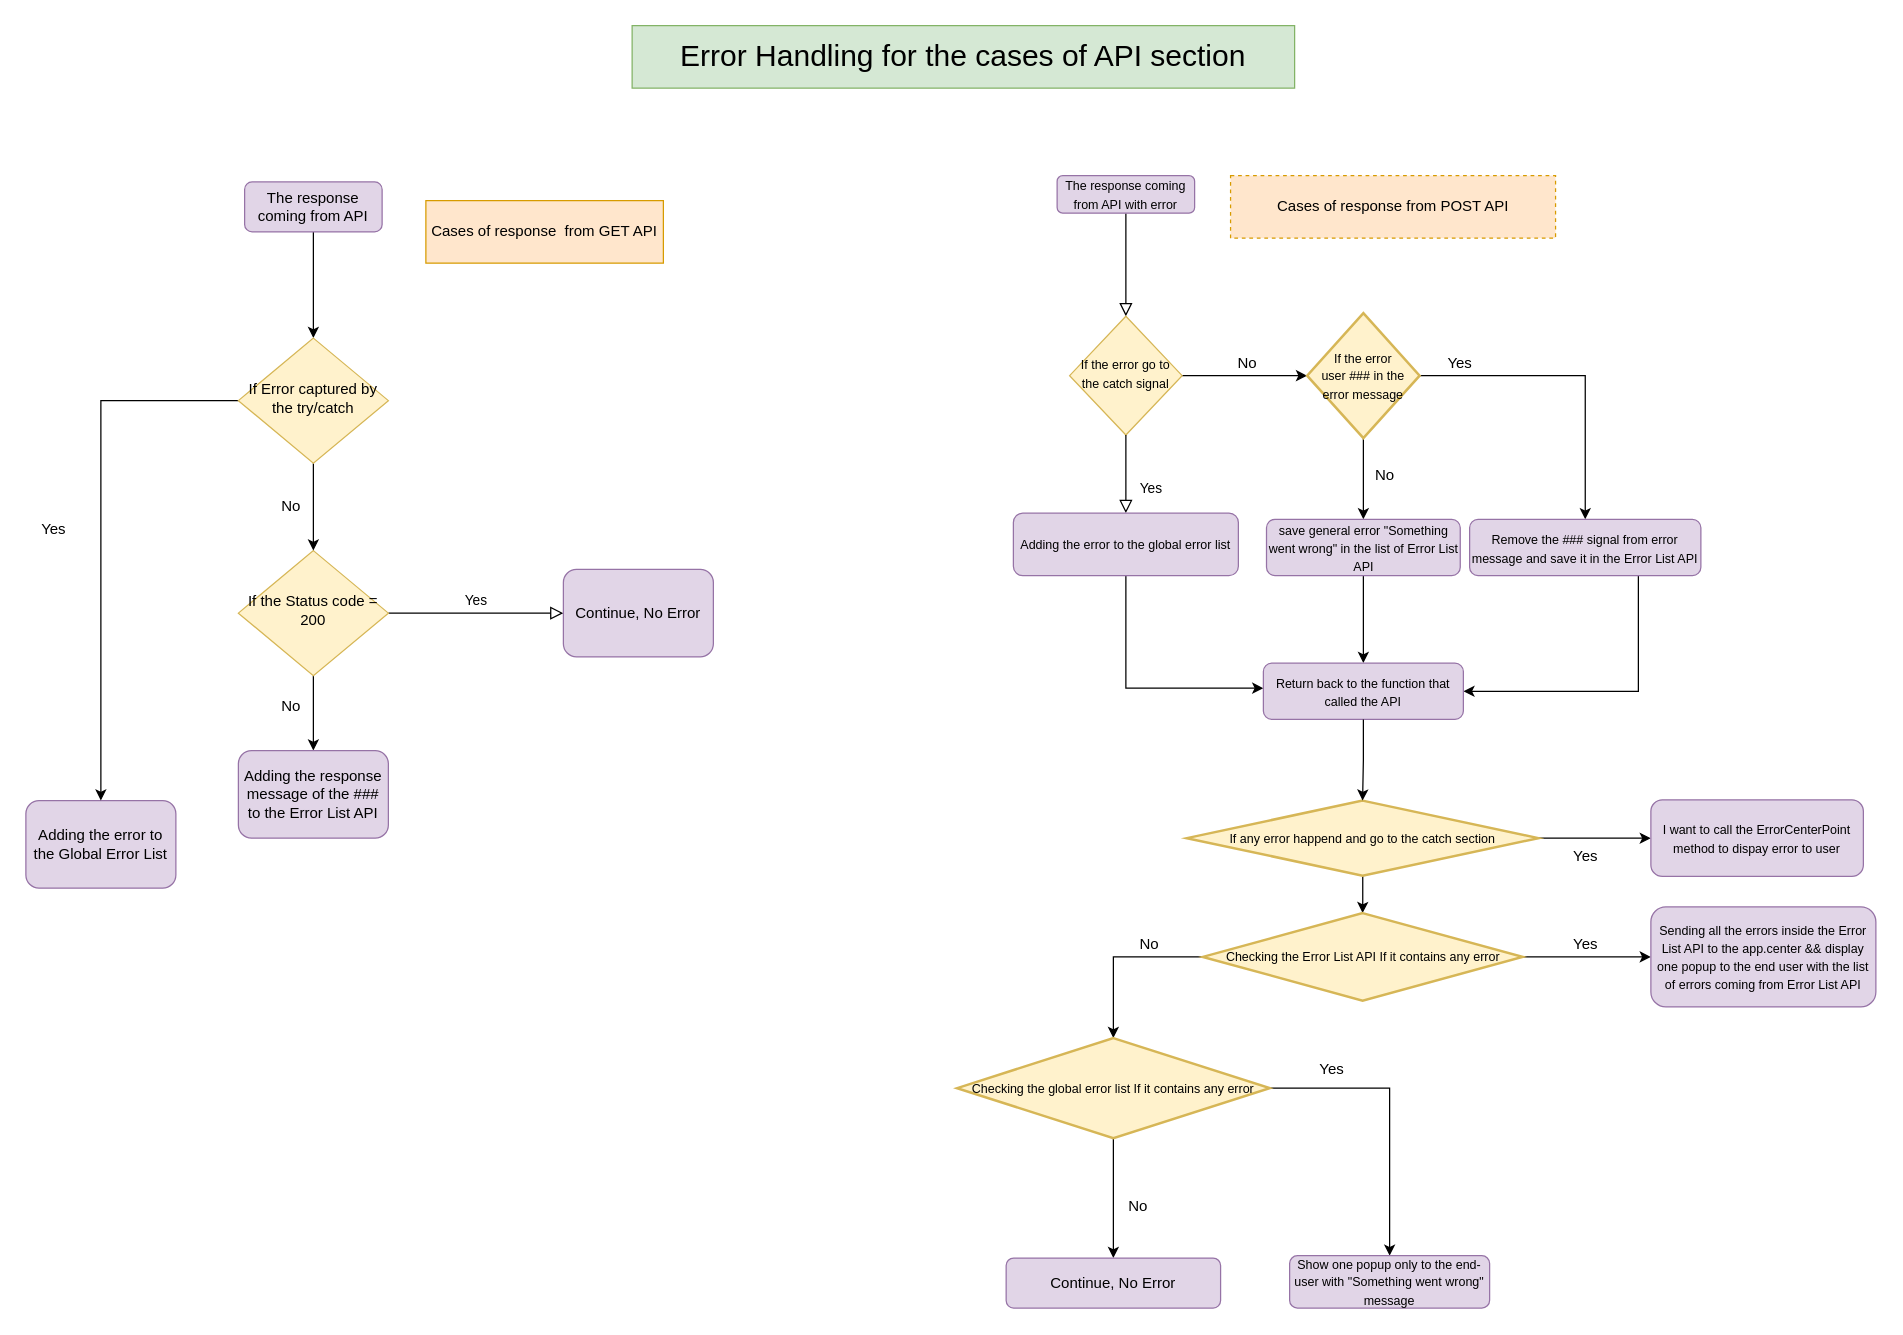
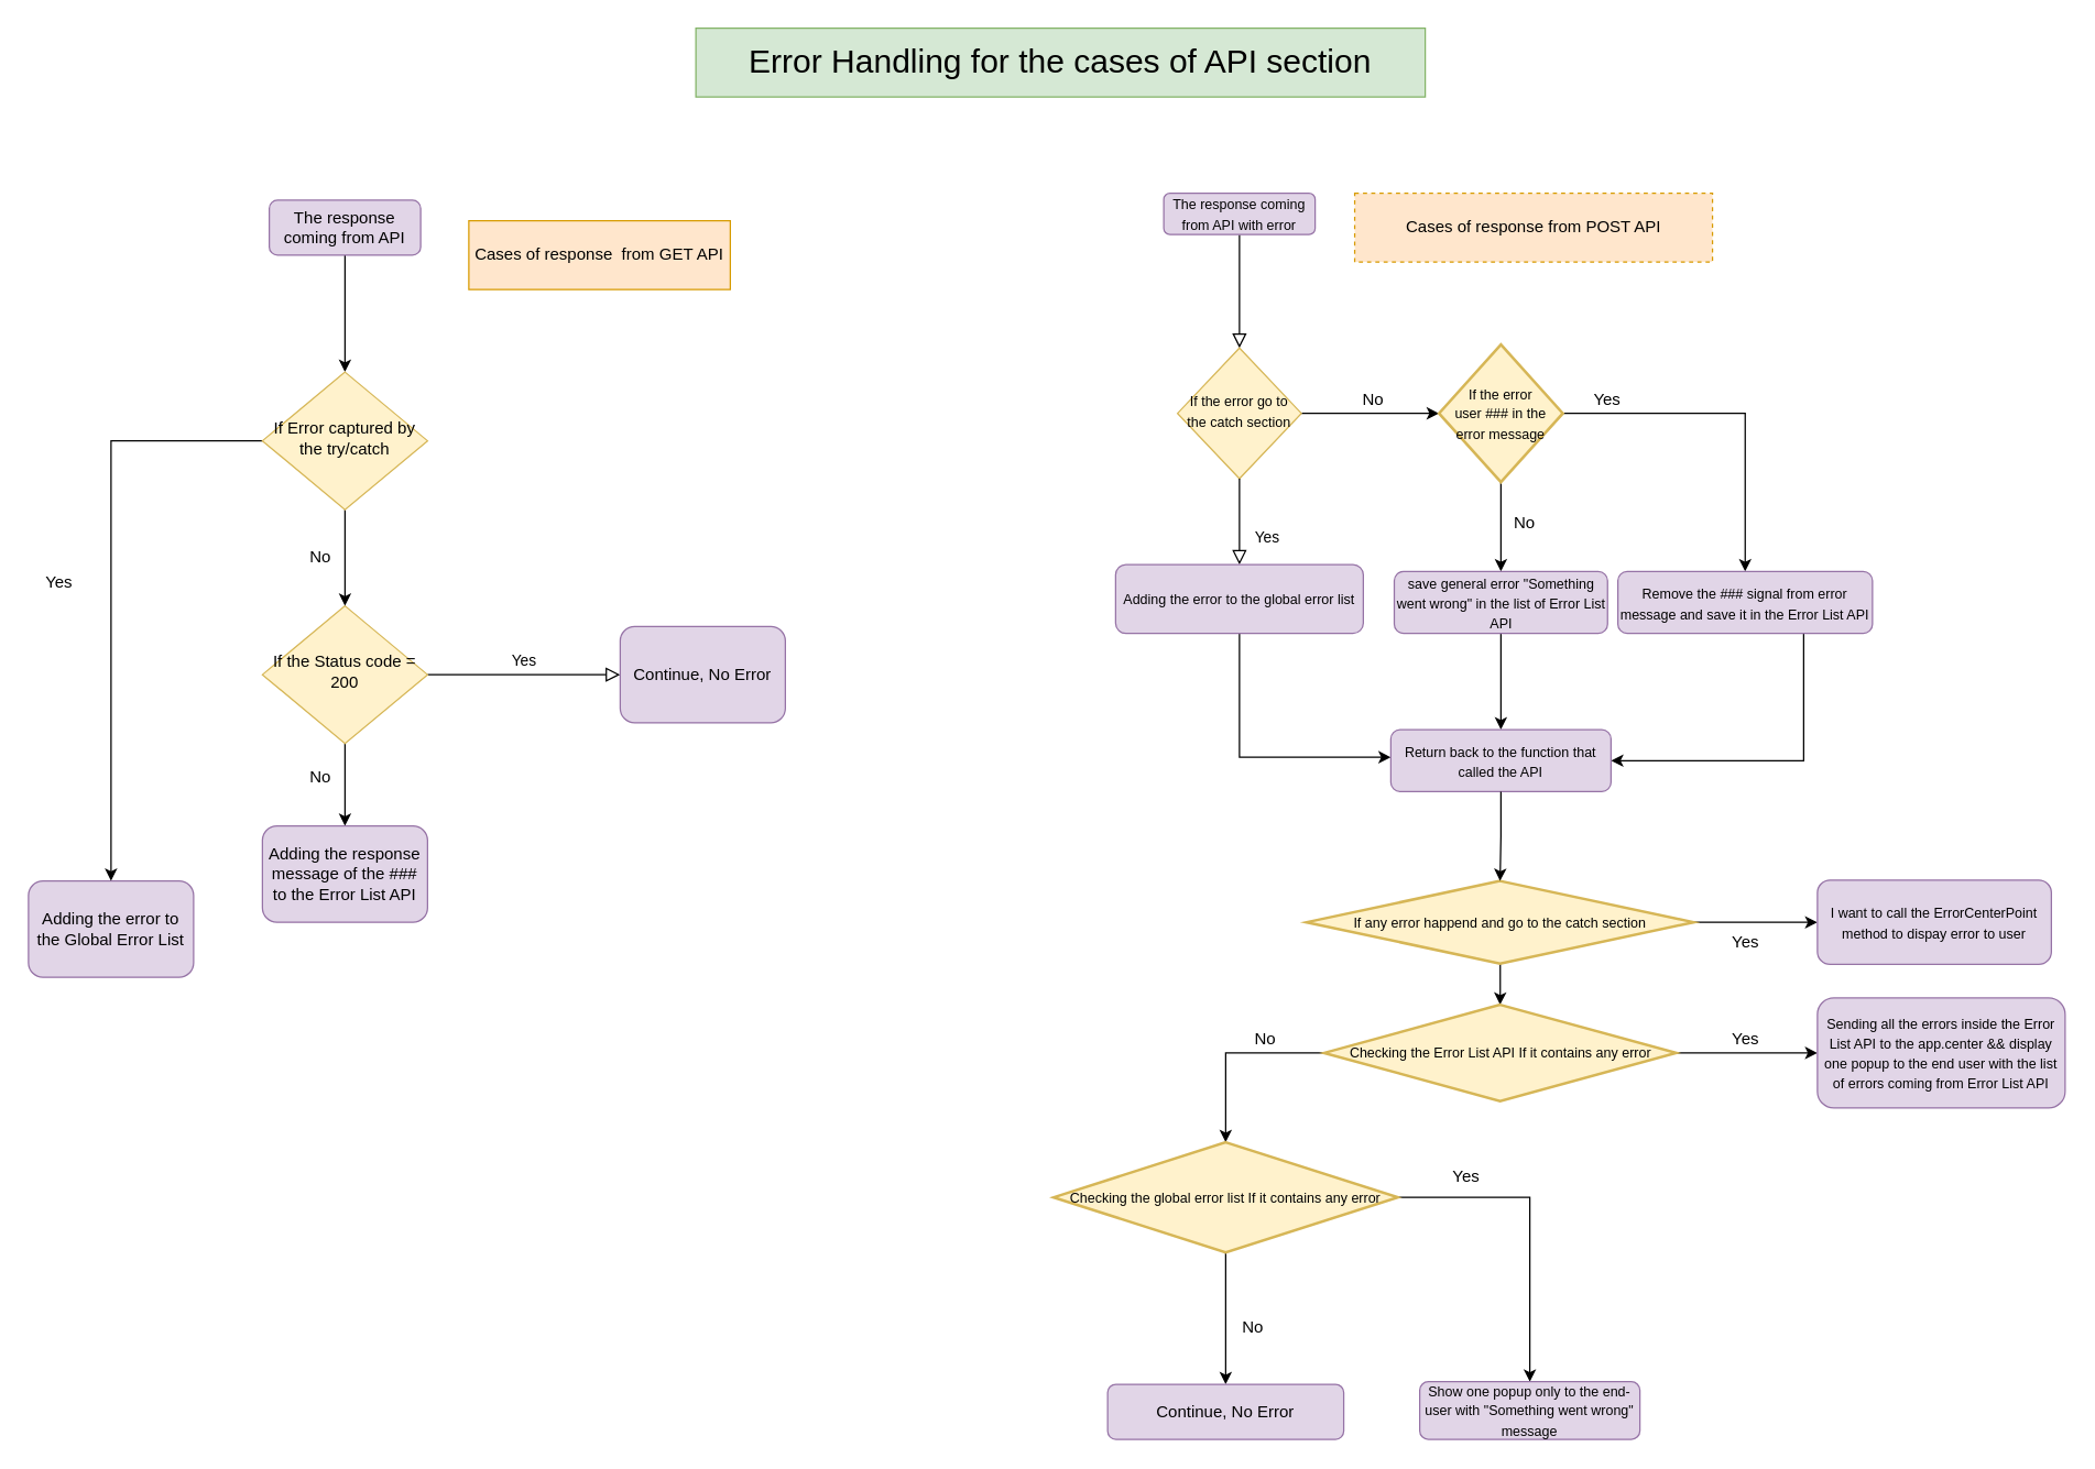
- <mxCell id="13" value="&lt;font style=&quot;font-size: 10px;&quot;&gt;If the error go to the catch signal&lt;/font&gt;" style="rhombus;whiteSpace=wrap;html=1;shadow=0;fontFamily=Helvetica;fontSize=12;align=center;strokeWidth=1;spacing=6;spacingTop=-4;fillColor=#fff2cc;strokeColor=#d6b656;" parent="1" vertex="1"><mxGeometry x="855" y="252.5" width="90" height="95" as="geometry" /></mxCell>
+ <mxCell id="13" value="&lt;font style=&quot;font-size: 10px;&quot;&gt;If the error go to the catch section&lt;/font&gt;" style="rhombus;whiteSpace=wrap;html=1;shadow=0;fontFamily=Helvetica;fontSize=12;align=center;strokeWidth=1;spacing=6;spacingTop=-4;fillColor=#fff2cc;strokeColor=#d6b656;" parent="1" vertex="1"><mxGeometry x="855" y="252.5" width="90" height="95" as="geometry" /></mxCell>
